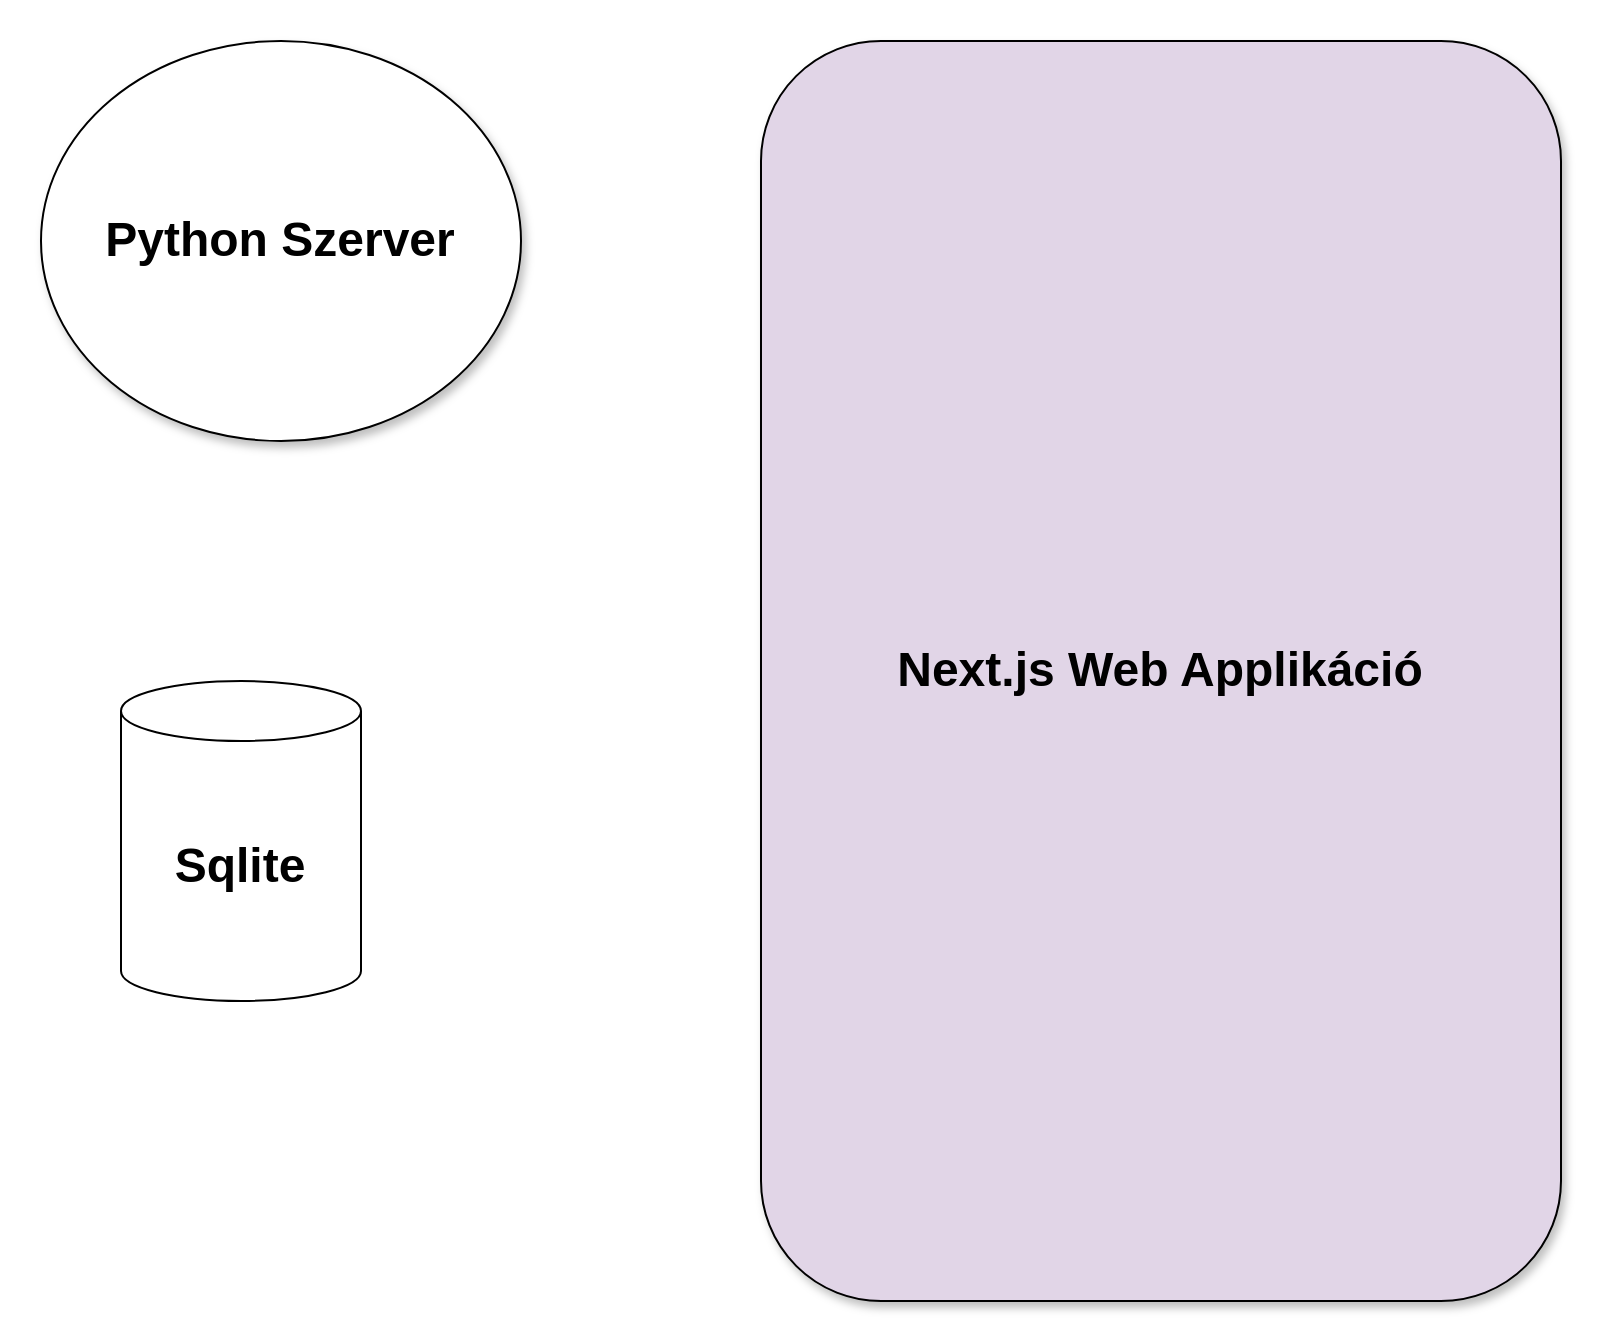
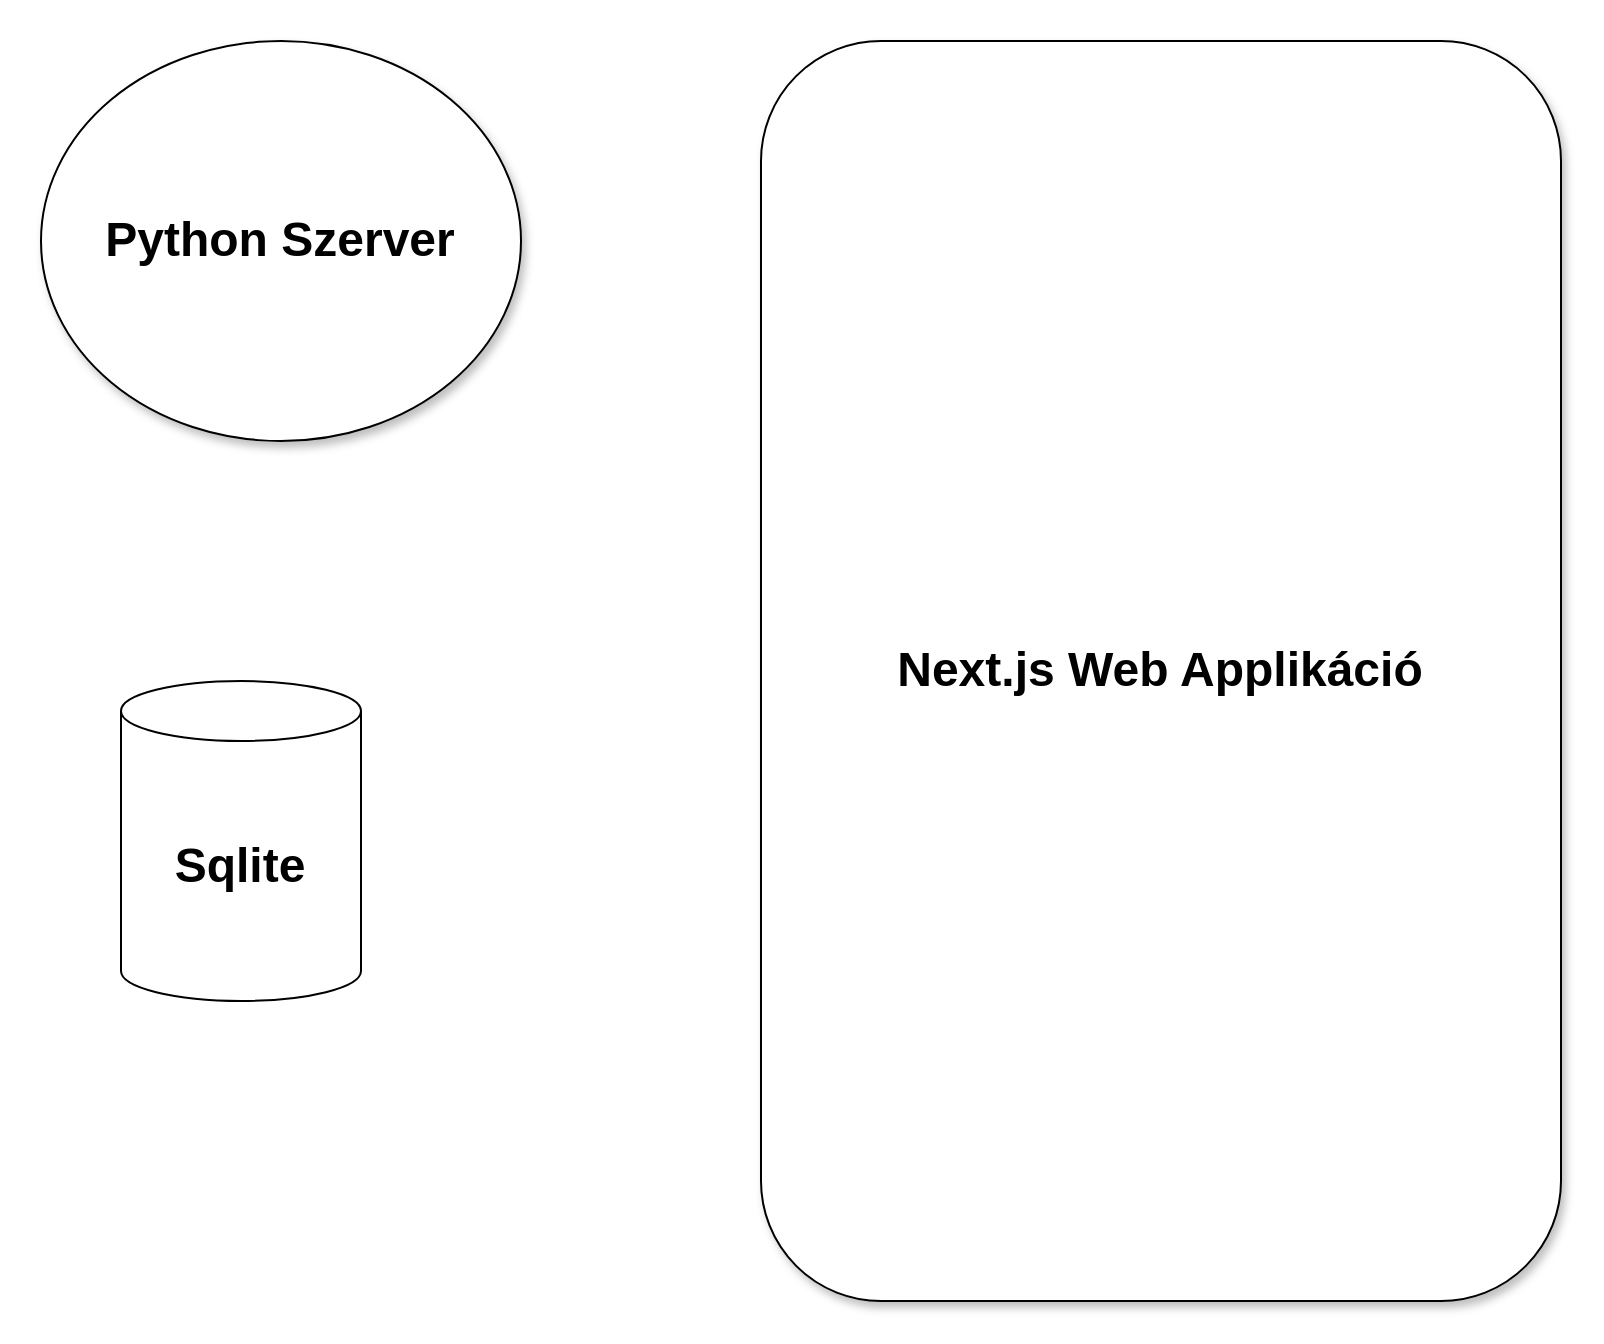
- <mxCell id="3" value="&lt;font style=&quot;font-size: 24px;&quot;&gt;&lt;b&gt;Next.js Web Applikáció&lt;/b&gt;&lt;/font&gt;" style="rounded=1;whiteSpace=wrap;html=1;glass=0;shadow=1;fillColor=#e1d5e7;" vertex="1" parent="1"><mxGeometry x="380" y="20" width="400" height="630" as="geometry" /></mxCell>
+ <mxCell id="3" value="&lt;font style=&quot;font-size: 24px;&quot;&gt;&lt;b&gt;Next.js Web Applikáció&lt;/b&gt;&lt;/font&gt;" style="rounded=1;whiteSpace=wrap;html=1;glass=0;shadow=1;" vertex="1" parent="1"><mxGeometry x="380" y="20" width="400" height="630" as="geometry" /></mxCell>
